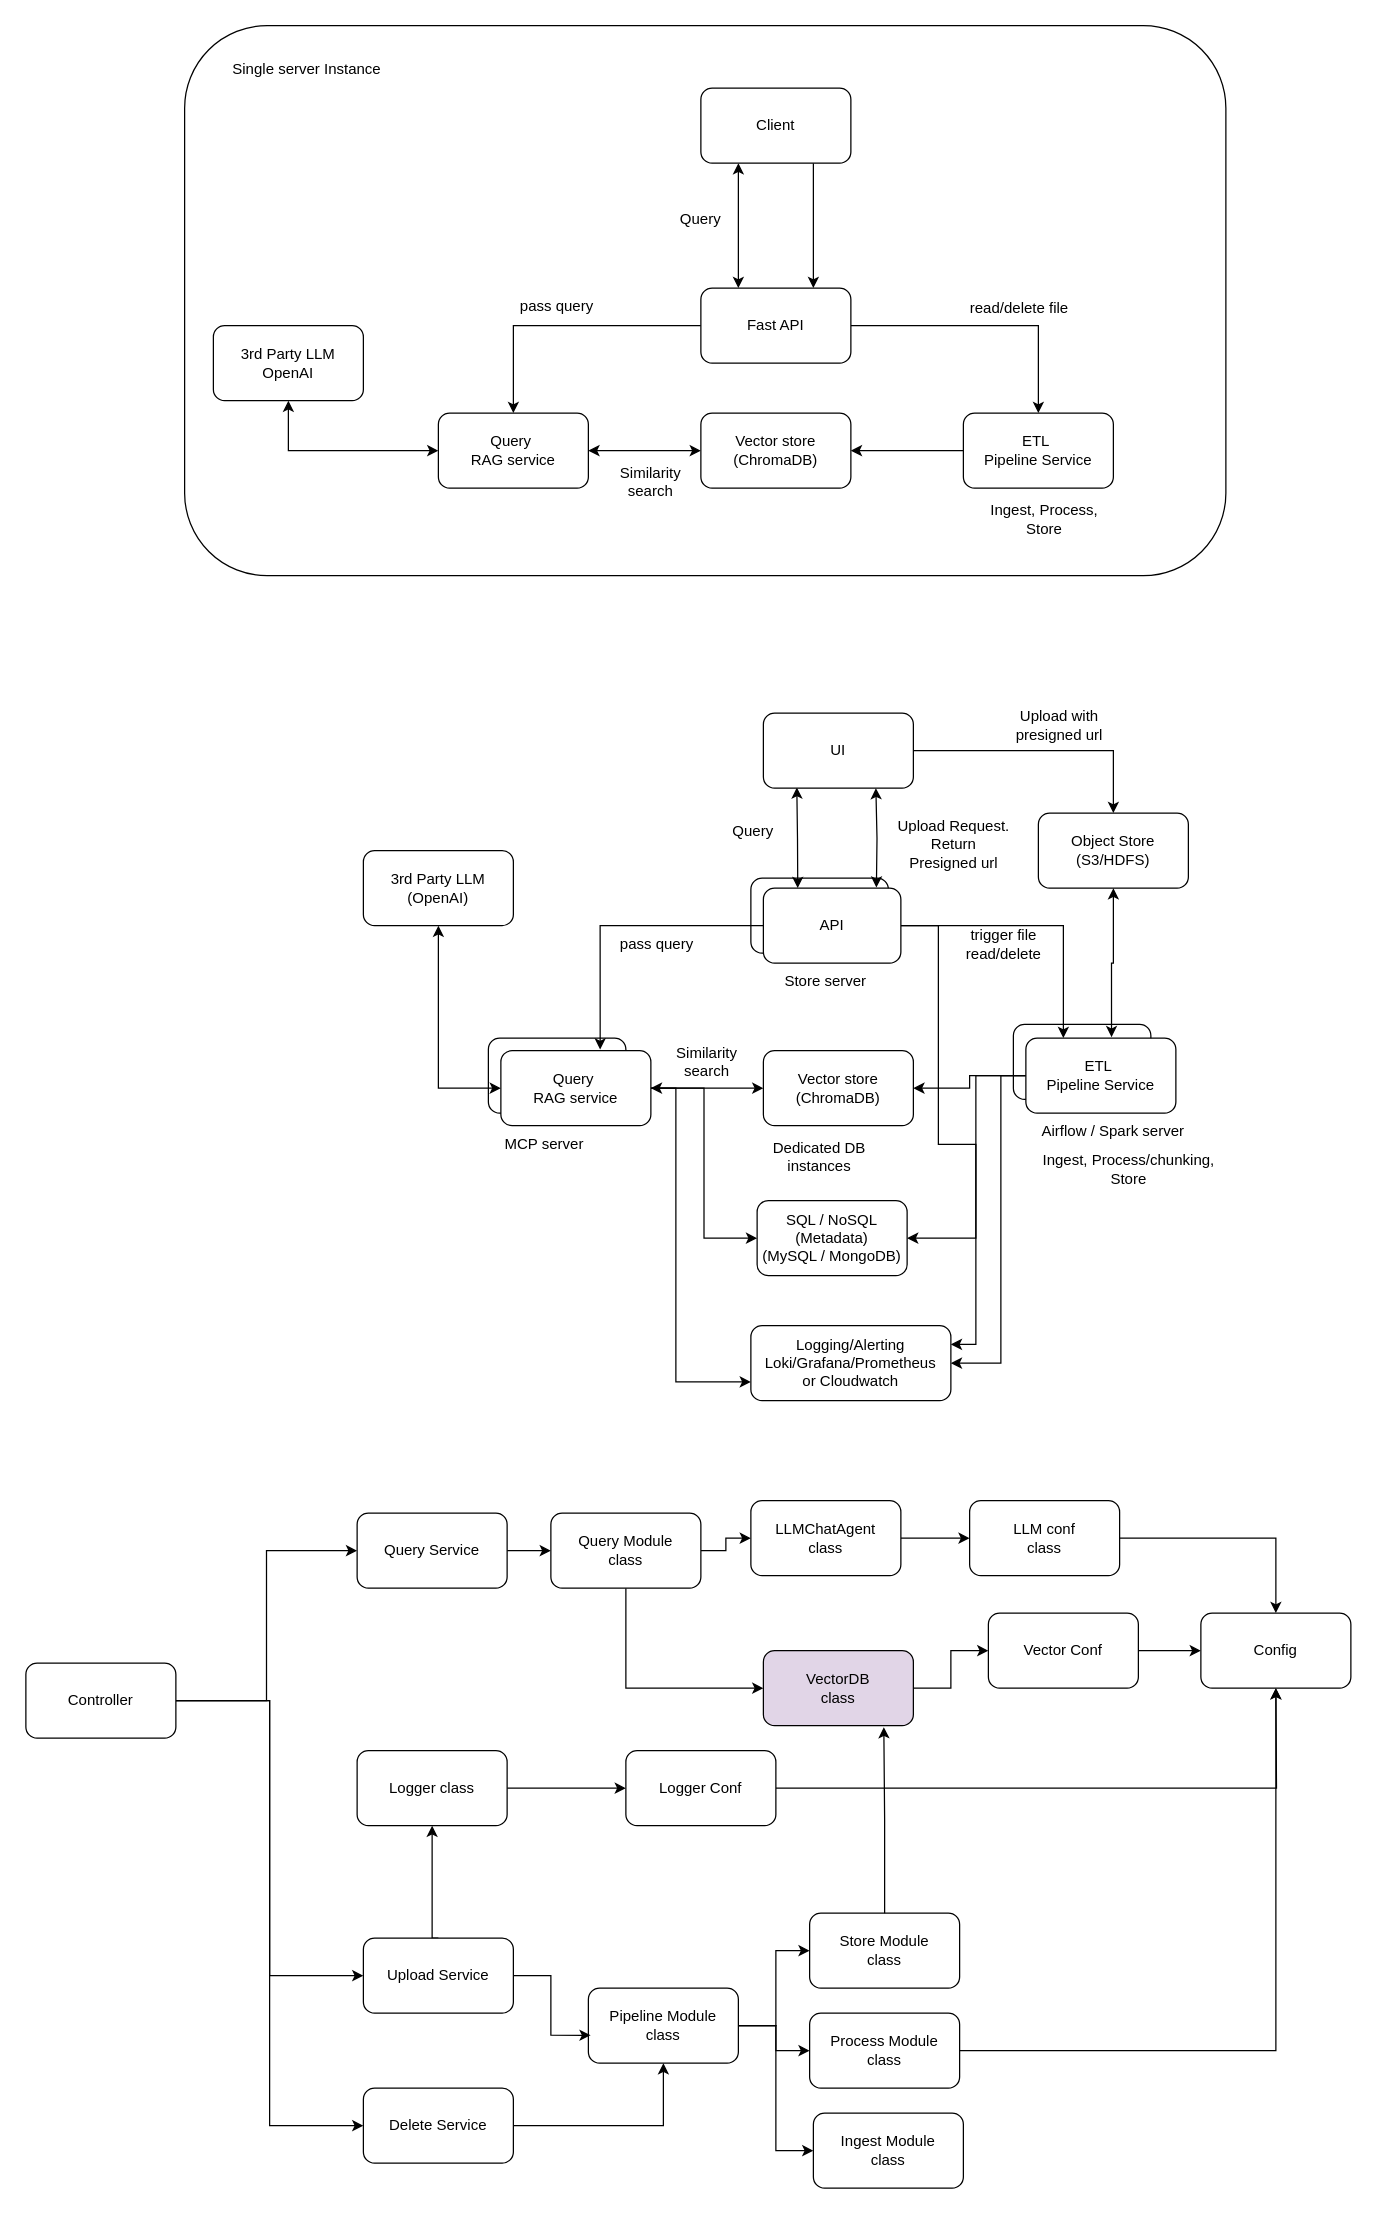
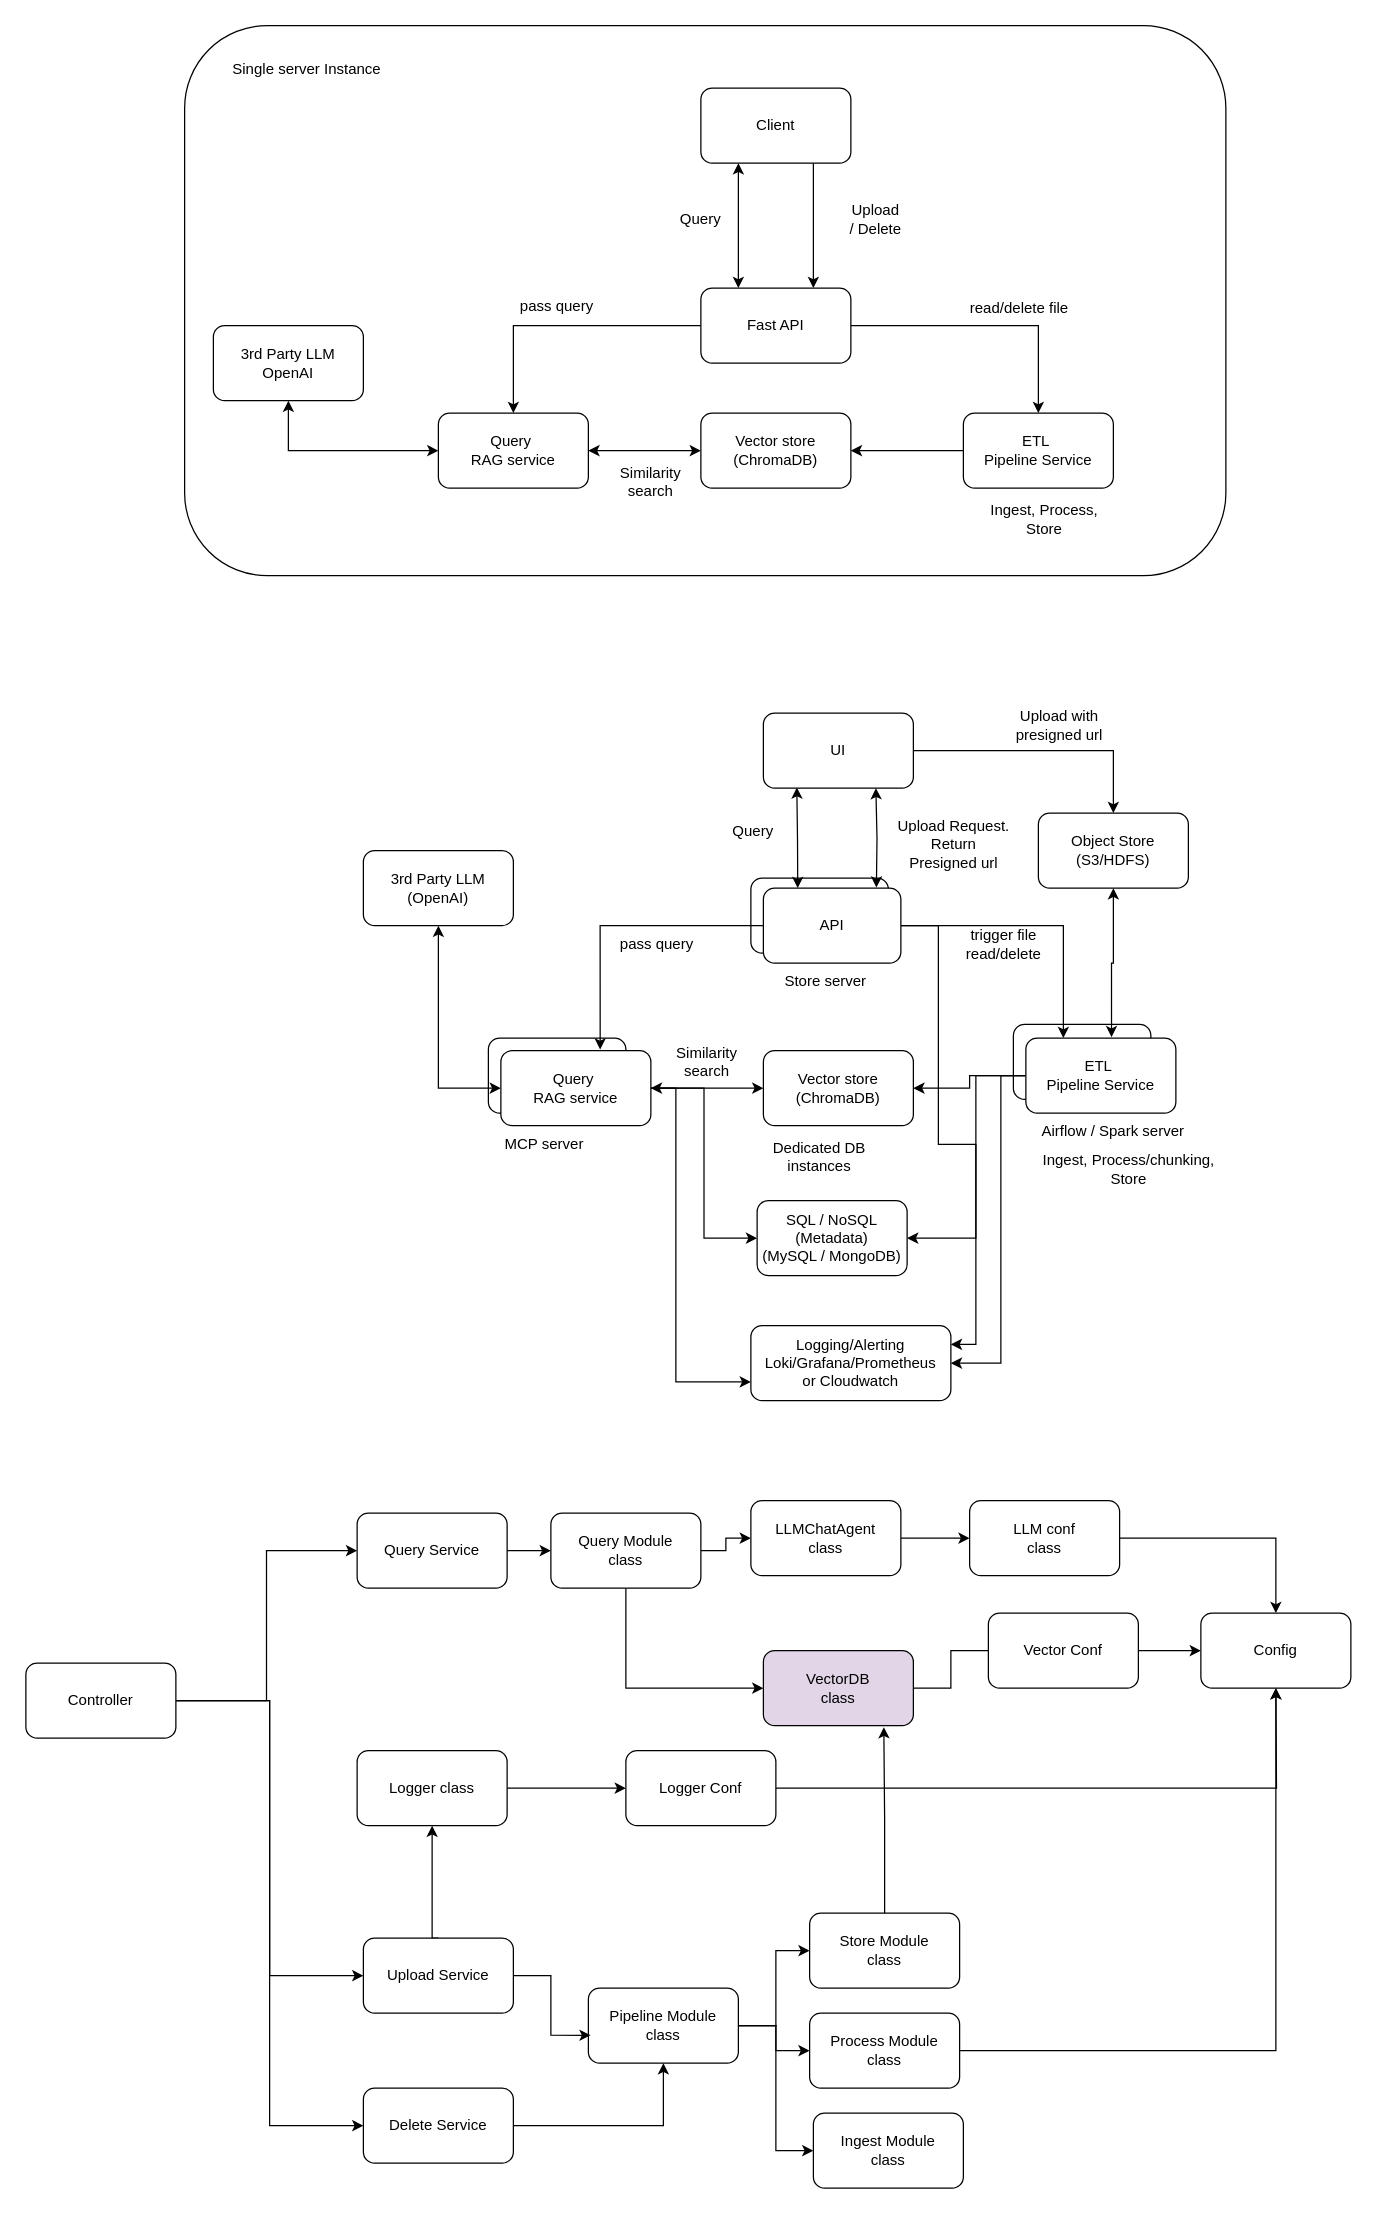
+ <mxCell id="39" value="Upload&lt;div&gt;/ Delete&lt;/div&gt;" style="text;html=1;align=center;verticalAlign=middle;whiteSpace=wrap;rounded=0;" vertex="1" parent="1"><mxGeometry x="670" y="160" width="60" height="30" as="geometry" /></mxCell>
- <mxCell id="73" style="edgeStyle=orthogonalEdgeStyle;rounded=0;orthogonalLoop=1;jettySize=auto;html=1;entryX=0;entryY=0.5;entryDx=0;entryDy=0;" edge="1" parent="1" source="74" target="76"><mxGeometry relative="1" as="geometry" /></mxCell>
+ <mxCell id="73" style="edgeStyle=orthogonalEdgeStyle;rounded=0;orthogonalLoop=1;jettySize=auto;html=1;entryX=0;entryY=0.5;entryDx=0;entryDy=0;endArrow=none;" edge="1" parent="1" source="74" target="76"><mxGeometry relative="1" as="geometry" /></mxCell>
